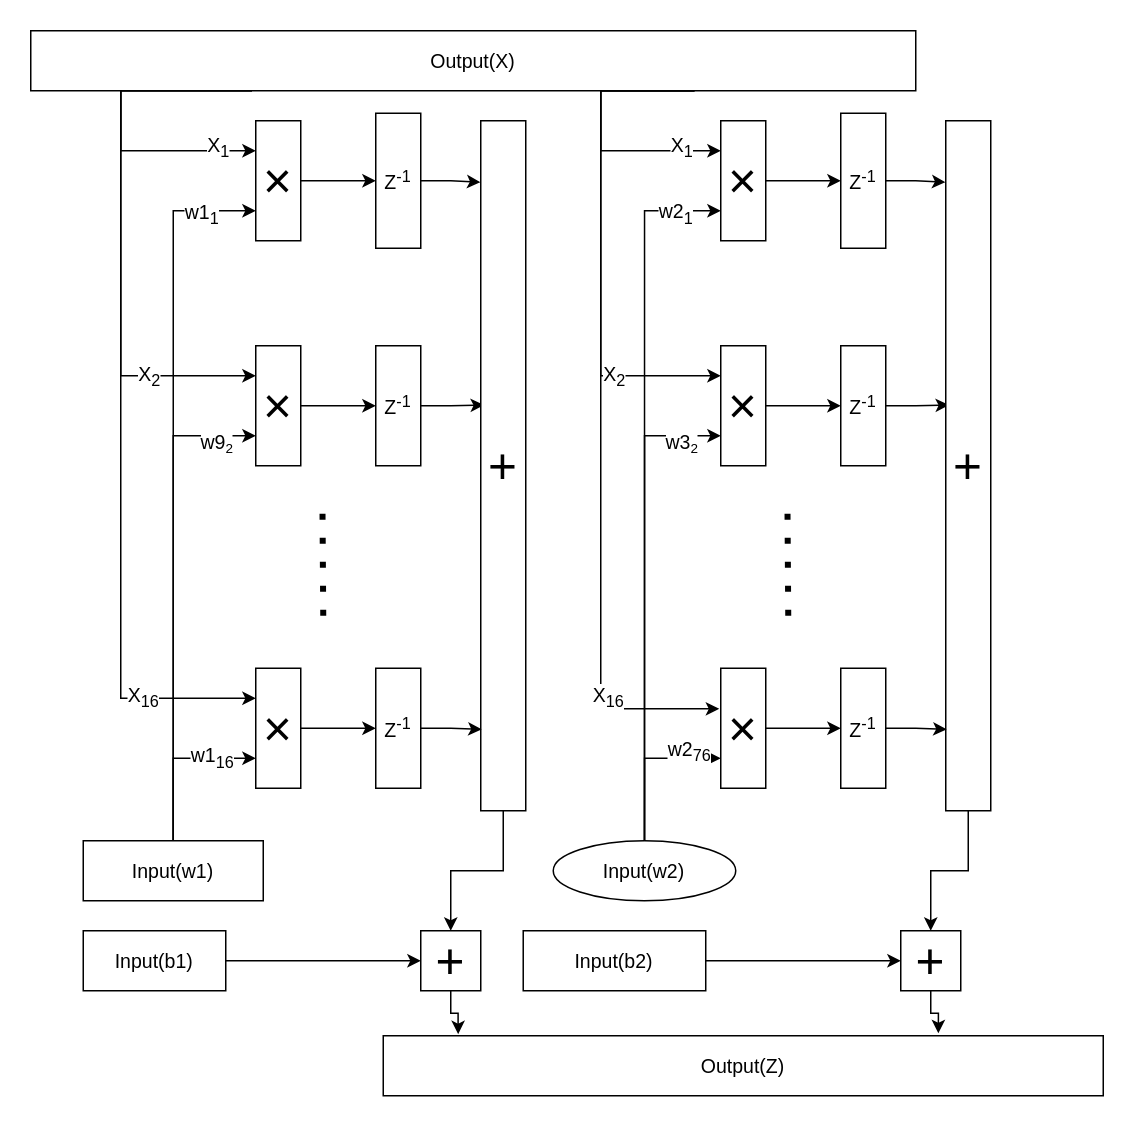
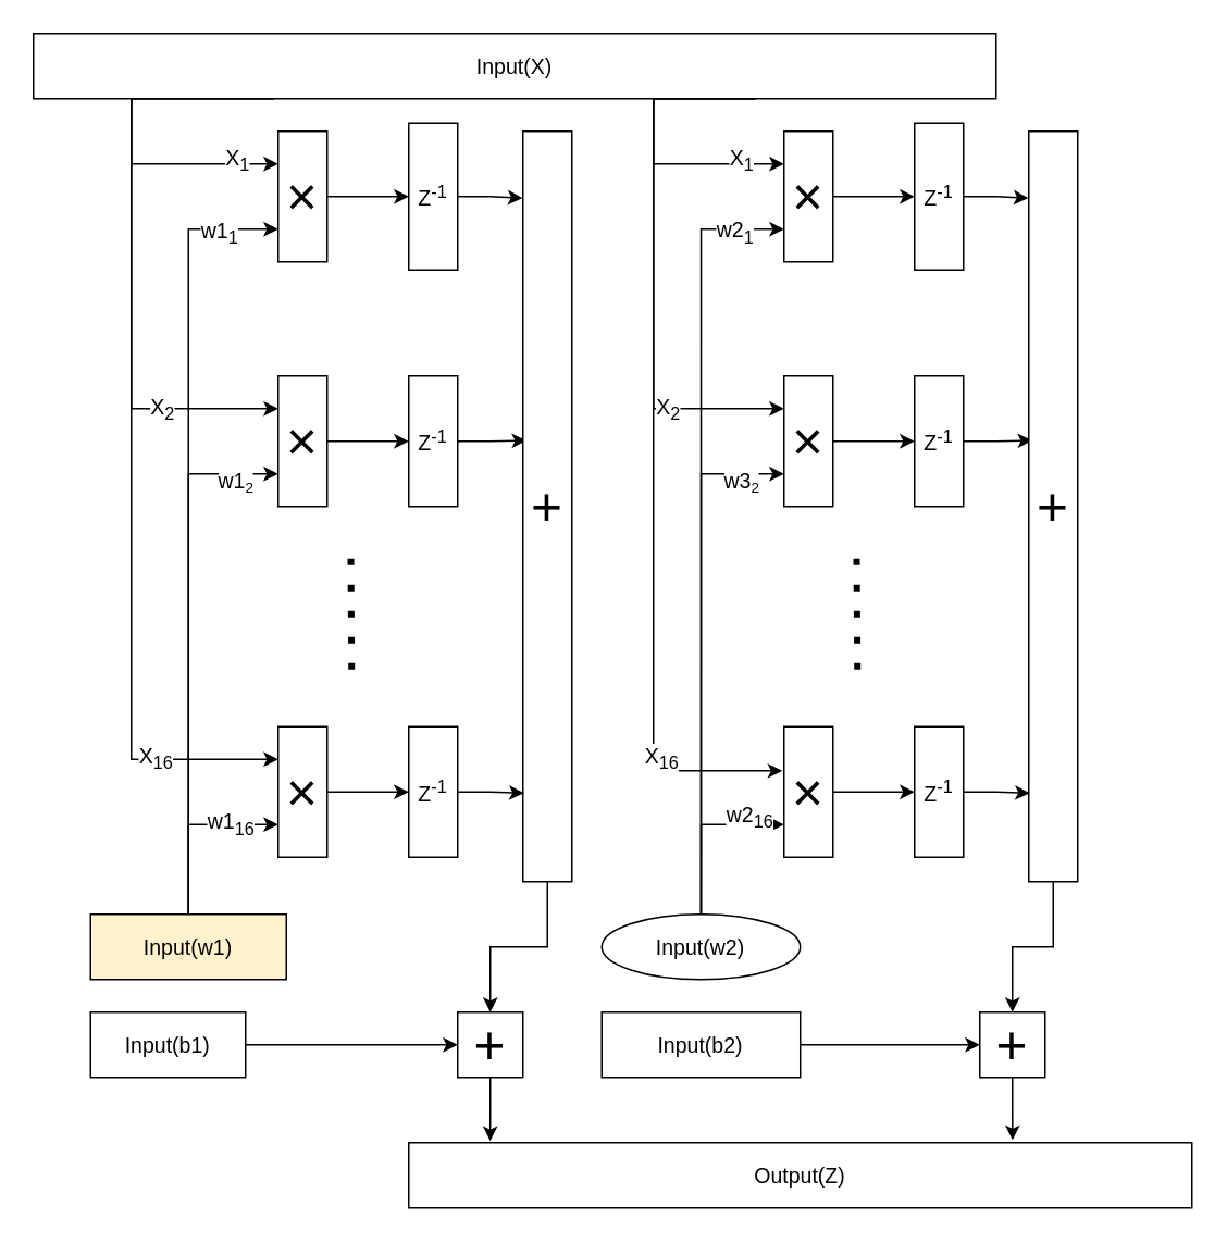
- <mxCell id="16" value="Output(X)" style="rounded=0;whiteSpace=wrap;html=1;fontSize=13;direction=north;" parent="1" vertex="1"><mxGeometry x="20" y="20" width="590" height="40" as="geometry" /></mxCell>
+ <mxCell id="16" value="Input(X)" style="rounded=0;whiteSpace=wrap;html=1;fontSize=13;direction=north;" parent="1" vertex="1"><mxGeometry x="20" y="20" width="590" height="40" as="geometry" /></mxCell>
- <mxCell id="35" value="&lt;font style=&quot;font-size: 13px;&quot;&gt;w9&lt;/font&gt;&lt;font style=&quot;font-size: 10.833px;&quot;&gt;&lt;sub&gt;2&lt;/sub&gt;&lt;/font&gt;" style="edgeLabel;html=1;align=center;verticalAlign=middle;resizable=0;points=[];" parent="1" vertex="1" connectable="0"><mxGeometry x="151.667" y="150" as="geometry"><mxPoint x="-8" y="144" as="offset" /></mxGeometry></mxCell>
+ <mxCell id="35" value="&lt;font style=&quot;font-size: 13px;&quot;&gt;w1&lt;/font&gt;&lt;font style=&quot;font-size: 10.833px;&quot;&gt;&lt;sub&gt;2&lt;/sub&gt;&lt;/font&gt;" style="edgeLabel;html=1;align=center;verticalAlign=middle;resizable=0;points=[];" parent="1" vertex="1" connectable="0"><mxGeometry x="151.667" y="150" as="geometry"><mxPoint x="-8" y="144" as="offset" /></mxGeometry></mxCell>
- <mxCell id="48" value="w2&lt;sub&gt;76&lt;/sub&gt;" style="edgeLabel;html=1;align=center;verticalAlign=middle;resizable=0;points=[];fontSize=13;" parent="1" vertex="1" connectable="0"><mxGeometry x="450.175" y="469.996" as="geometry"><mxPoint x="8" y="31" as="offset" /></mxGeometry></mxCell>
+ <mxCell id="48" value="w2&lt;sub&gt;16&lt;/sub&gt;" style="edgeLabel;html=1;align=center;verticalAlign=middle;resizable=0;points=[];fontSize=13;" parent="1" vertex="1" connectable="0"><mxGeometry x="450.175" y="469.996" as="geometry"><mxPoint x="8" y="31" as="offset" /></mxGeometry></mxCell>
- <mxCell id="22" value="Input(w1)" style="rounded=0;whiteSpace=wrap;html=1;fontSize=13;direction=north;" parent="1" vertex="1"><mxGeometry x="55" y="560" width="120" height="40" as="geometry" /></mxCell>
+ <mxCell id="22" value="Input(w1)" style="rounded=0;whiteSpace=wrap;html=1;fontSize=13;direction=north;fillColor=#fff2cc;" parent="1" vertex="1"><mxGeometry x="55" y="560" width="120" height="40" as="geometry" /></mxCell>
- <mxCell id="63" value="Input(b2)" style="rounded=0;whiteSpace=wrap;html=1;fontSize=13;direction=north;" parent="1" vertex="1"><mxGeometry x="348.33" y="620" width="121.67" height="40" as="geometry" /></mxCell>
+ <mxCell id="63" value="Input(b2)" style="rounded=0;whiteSpace=wrap;html=1;fontSize=13;direction=north;" parent="1" vertex="1"><mxGeometry x="368.33" y="620" width="121.67" height="40" as="geometry" /></mxCell>
- <mxCell id="26" value="Output(Z)" style="whiteSpace=wrap;html=1;fontSize=13;rounded=0;" parent="1" vertex="1"><mxGeometry x="255" y="690" width="480" height="40" as="geometry" /></mxCell>
+ <mxCell id="26" value="Output(Z)" style="whiteSpace=wrap;html=1;fontSize=13;rounded=0;" parent="1" vertex="1"><mxGeometry x="250" y="700" width="480" height="40" as="geometry" /></mxCell>
